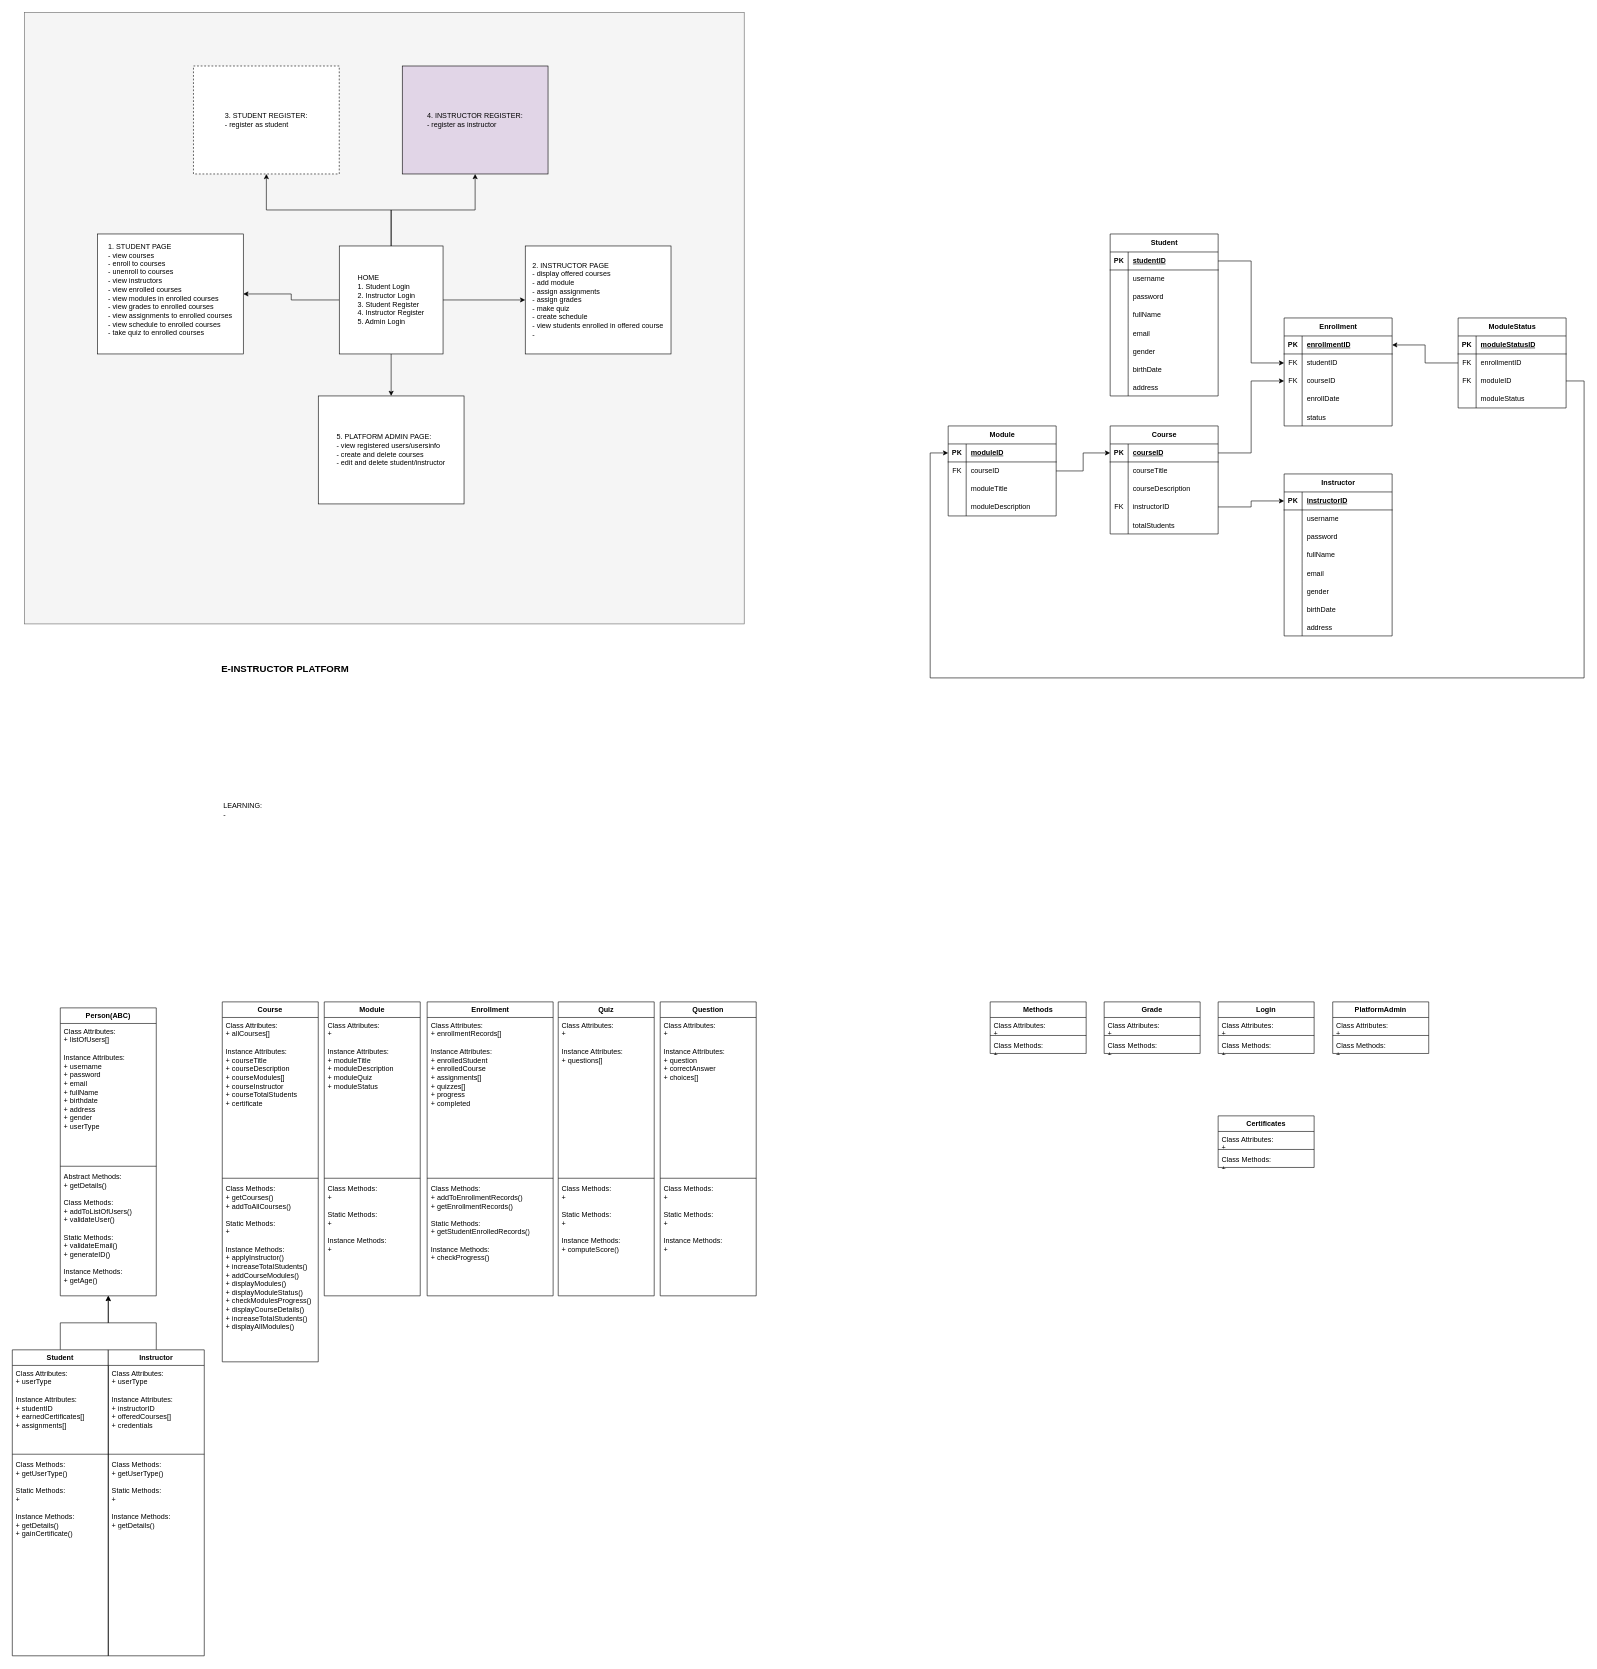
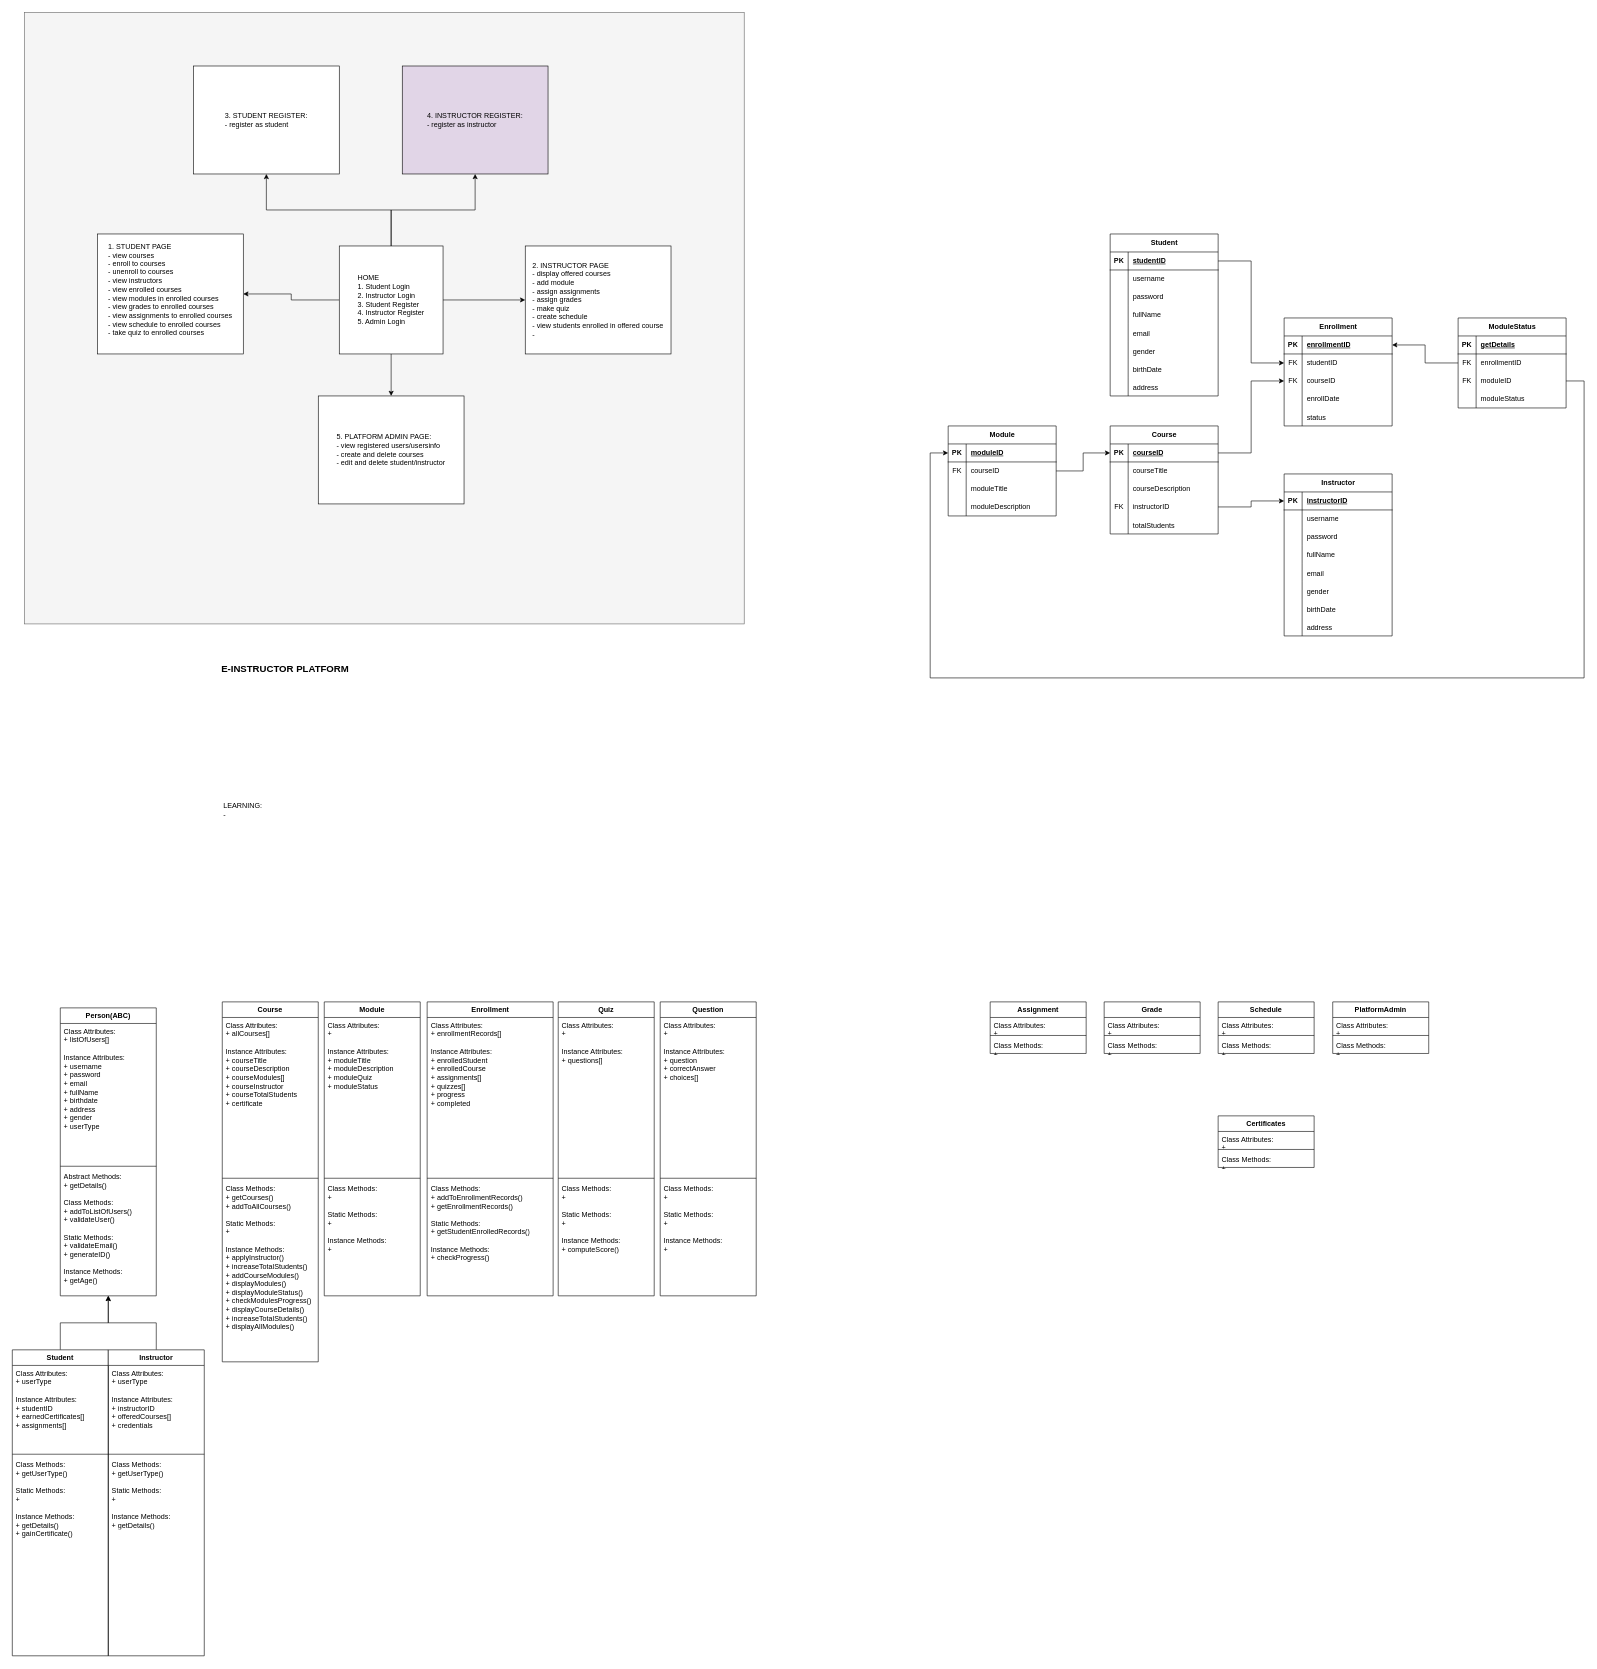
- <mxCell id="63" value="&lt;div style=&quot;text-align: left;&quot;&gt;3. STUDENT REGISTER:&lt;/div&gt;&lt;div style=&quot;text-align: left;&quot;&gt;- register as student&lt;/div&gt;" style="rounded=0;whiteSpace=wrap;html=1;dashed=1;" parent="1" vertex="1"><mxGeometry x="322" y="109" width="243" height="180" as="geometry" /></mxCell>
+ <mxCell id="63" value="&lt;div style=&quot;text-align: left;&quot;&gt;3. STUDENT REGISTER:&lt;/div&gt;&lt;div style=&quot;text-align: left;&quot;&gt;- register as student&lt;/div&gt;" style="rounded=0;whiteSpace=wrap;html=1;" parent="1" vertex="1"><mxGeometry x="322" y="109" width="243" height="180" as="geometry" /></mxCell>
- <mxCell id="174" value="moduleStatusID" style="shape=partialRectangle;connectable=0;fillColor=none;top=0;left=0;bottom=0;right=0;align=left;spacingLeft=6;fontStyle=5;overflow=hidden;whiteSpace=wrap;html=1;" vertex="1" parent="172"><mxGeometry x="30" width="150" height="30" as="geometry"><mxRectangle width="150" height="30" as="alternateBounds" /></mxGeometry></mxCell>
+ <mxCell id="174" value="getDetails" style="shape=partialRectangle;connectable=0;fillColor=none;top=0;left=0;bottom=0;right=0;align=left;spacingLeft=6;fontStyle=5;overflow=hidden;whiteSpace=wrap;html=1;" vertex="1" parent="172"><mxGeometry x="30" width="150" height="30" as="geometry"><mxRectangle width="150" height="30" as="alternateBounds" /></mxGeometry></mxCell>
- <mxCell id="24" value="Methods" style="swimlane;fontStyle=1;align=center;verticalAlign=top;childLayout=stackLayout;horizontal=1;startSize=26;horizontalStack=0;resizeParent=1;resizeParentMax=0;resizeLast=0;collapsible=1;marginBottom=0;whiteSpace=wrap;html=1;" parent="1" vertex="1"><mxGeometry x="1650" y="1669" width="160" height="86" as="geometry" /></mxCell>
+ <mxCell id="24" value="Assignment" style="swimlane;fontStyle=1;align=center;verticalAlign=top;childLayout=stackLayout;horizontal=1;startSize=26;horizontalStack=0;resizeParent=1;resizeParentMax=0;resizeLast=0;collapsible=1;marginBottom=0;whiteSpace=wrap;html=1;" parent="1" vertex="1"><mxGeometry x="1650" y="1669" width="160" height="86" as="geometry" /></mxCell>
- <mxCell id="32" value="Login" style="swimlane;fontStyle=1;align=center;verticalAlign=top;childLayout=stackLayout;horizontal=1;startSize=26;horizontalStack=0;resizeParent=1;resizeParentMax=0;resizeLast=0;collapsible=1;marginBottom=0;whiteSpace=wrap;html=1;" parent="1" vertex="1"><mxGeometry x="2030" y="1669" width="160" height="86" as="geometry" /></mxCell>
+ <mxCell id="32" value="Schedule" style="swimlane;fontStyle=1;align=center;verticalAlign=top;childLayout=stackLayout;horizontal=1;startSize=26;horizontalStack=0;resizeParent=1;resizeParentMax=0;resizeLast=0;collapsible=1;marginBottom=0;whiteSpace=wrap;html=1;" parent="1" vertex="1"><mxGeometry x="2030" y="1669" width="160" height="86" as="geometry" /></mxCell>
